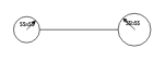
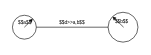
+ <mxCell id="7" value="$$d&amp;gt;&amp;gt;a,b$$" style="text;html=1;strokeColor=none;fillColor=none;align=center;verticalAlign=middle;whiteSpace=wrap;rounded=0;fontSize=8;" vertex="1" parent="1"><mxGeometry x="100" y="28.5" width="40" height="17" as="geometry" /></mxCell>
